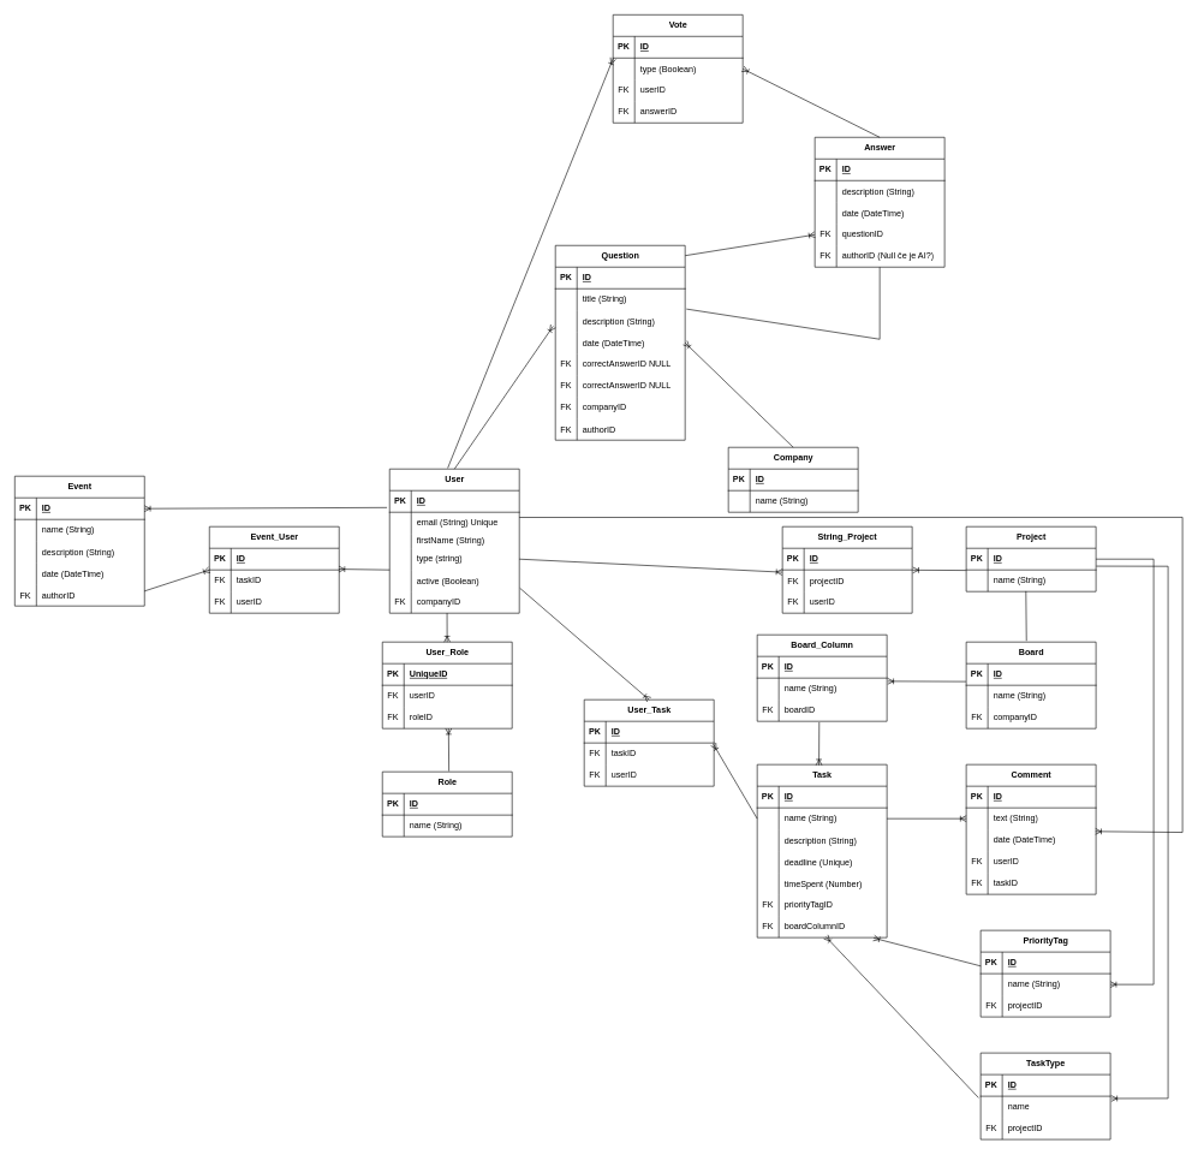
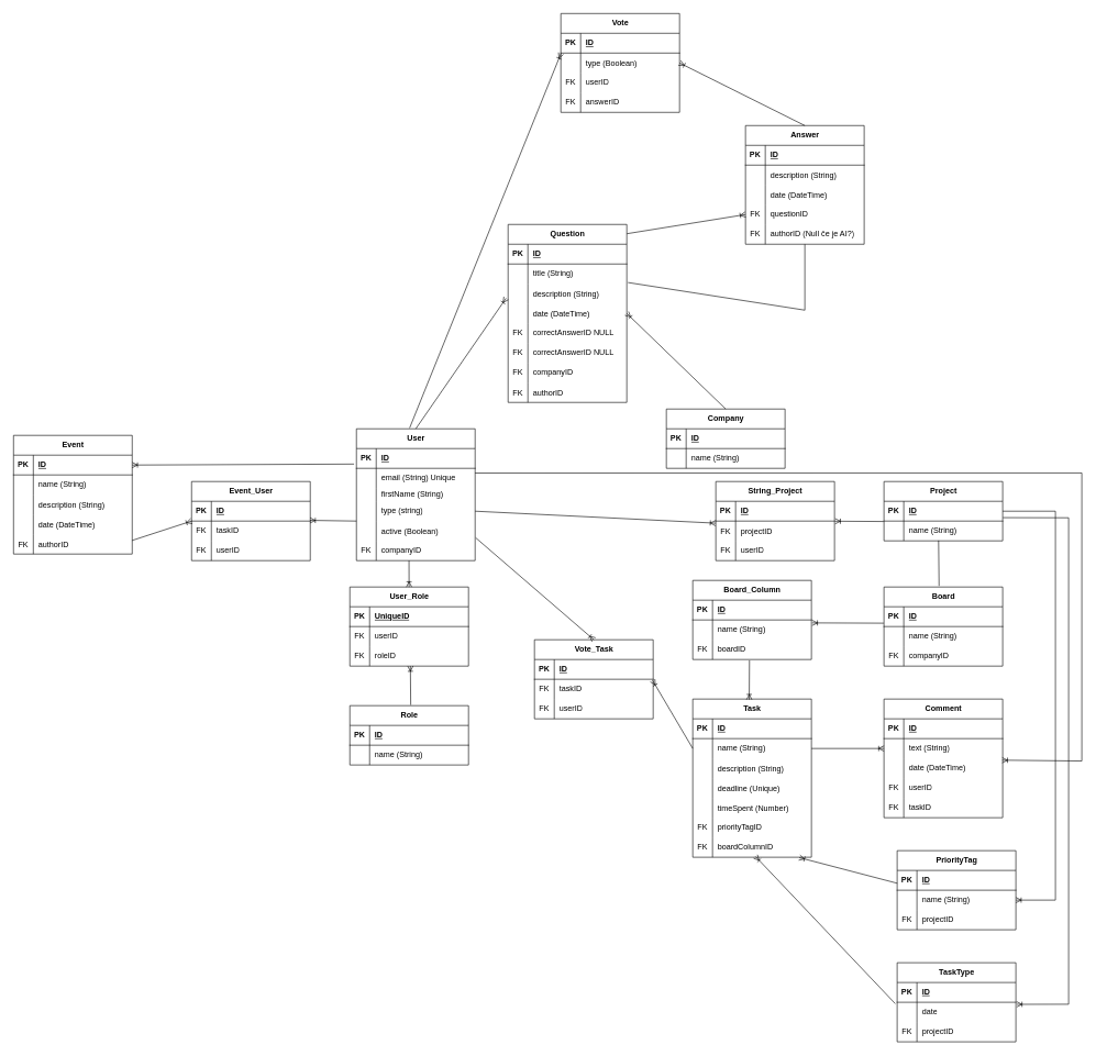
- <mxCell id="111" value="User_Task" style="shape=table;startSize=30;container=1;collapsible=1;childLayout=tableLayout;fixedRows=1;rowLines=0;fontStyle=1;align=center;resizeLast=1;html=1;" parent="1" vertex="1"><mxGeometry x="810" y="970" width="180" height="120" as="geometry" /></mxCell>
+ <mxCell id="111" value="Vote_Task" style="shape=table;startSize=30;container=1;collapsible=1;childLayout=tableLayout;fixedRows=1;rowLines=0;fontStyle=1;align=center;resizeLast=1;html=1;" parent="1" vertex="1"><mxGeometry x="810" y="970" width="180" height="120" as="geometry" /></mxCell>
- <mxCell id="233" value="name" style="shape=partialRectangle;connectable=0;fillColor=none;top=0;left=0;bottom=0;right=0;align=left;spacingLeft=6;overflow=hidden;whiteSpace=wrap;html=1;" vertex="1" parent="231"><mxGeometry x="30" width="150" height="30" as="geometry"><mxRectangle width="150" height="30" as="alternateBounds" /></mxGeometry></mxCell>
+ <mxCell id="233" value="date" style="shape=partialRectangle;connectable=0;fillColor=none;top=0;left=0;bottom=0;right=0;align=left;spacingLeft=6;overflow=hidden;whiteSpace=wrap;html=1;" vertex="1" parent="231"><mxGeometry x="30" width="150" height="30" as="geometry"><mxRectangle width="150" height="30" as="alternateBounds" /></mxGeometry></mxCell>
